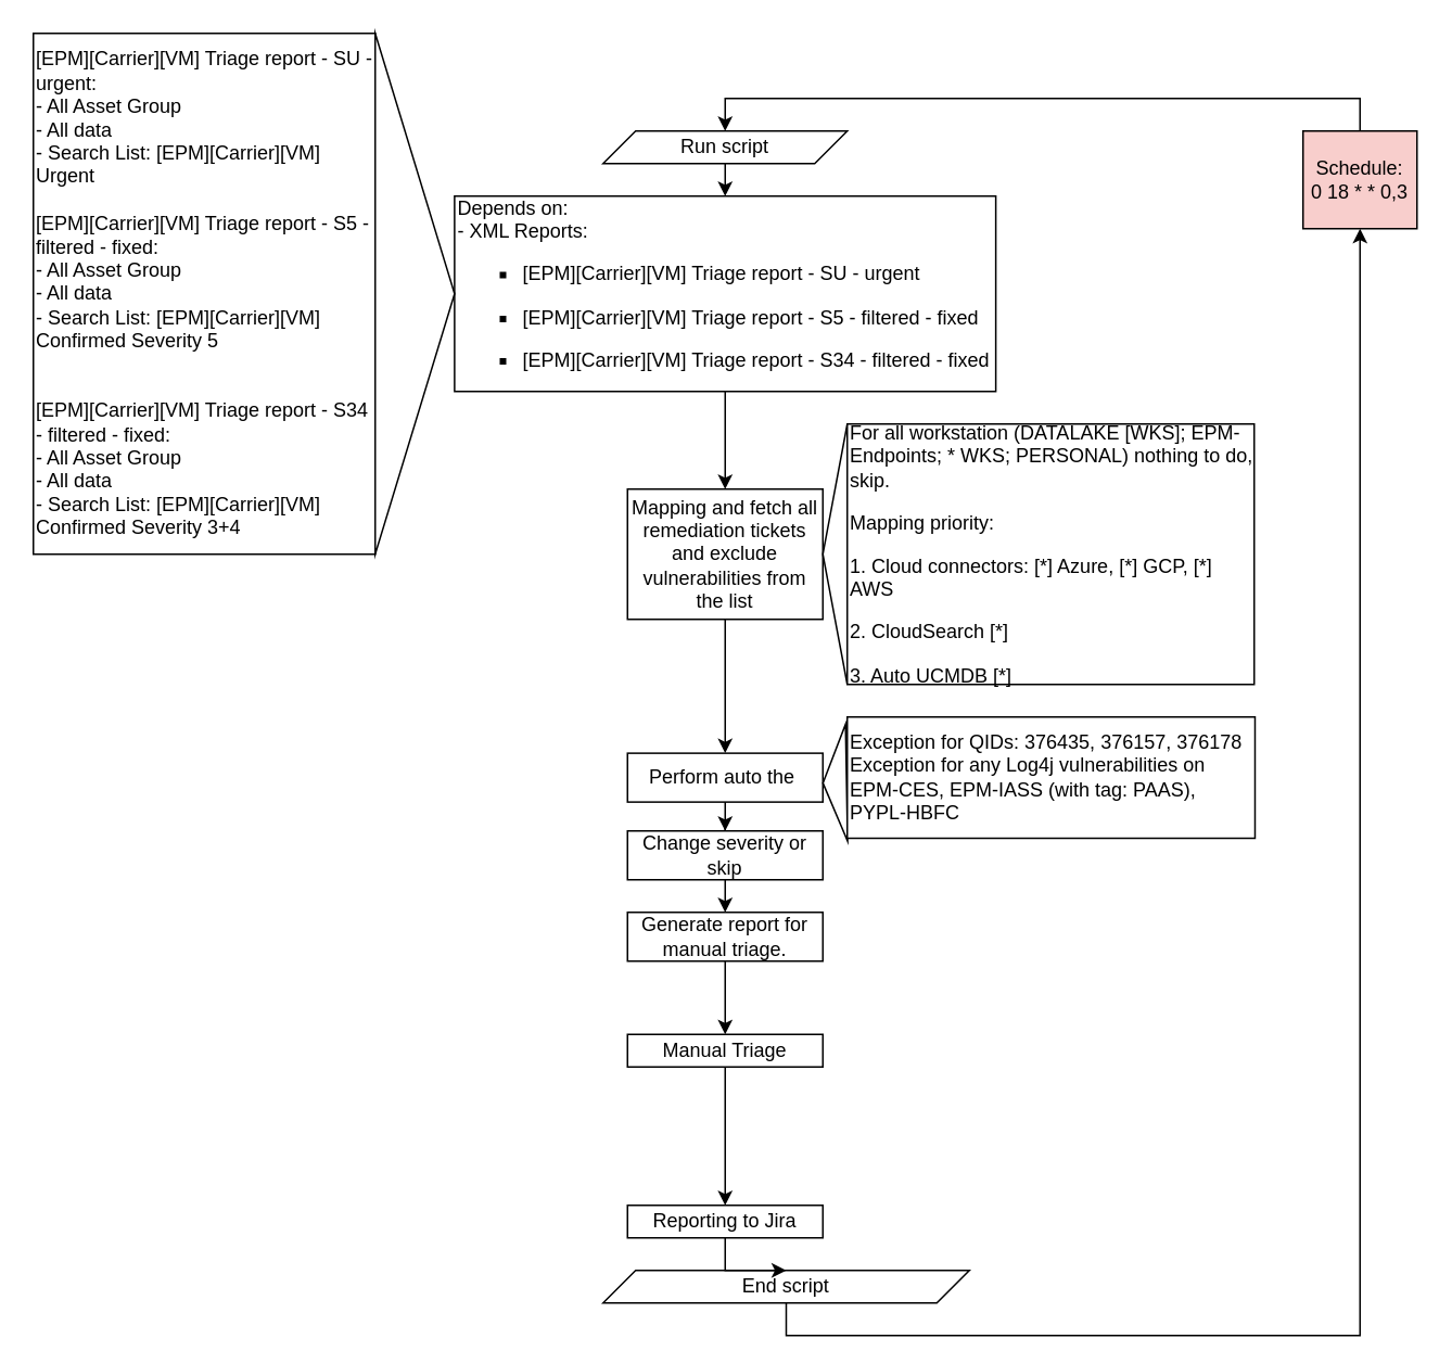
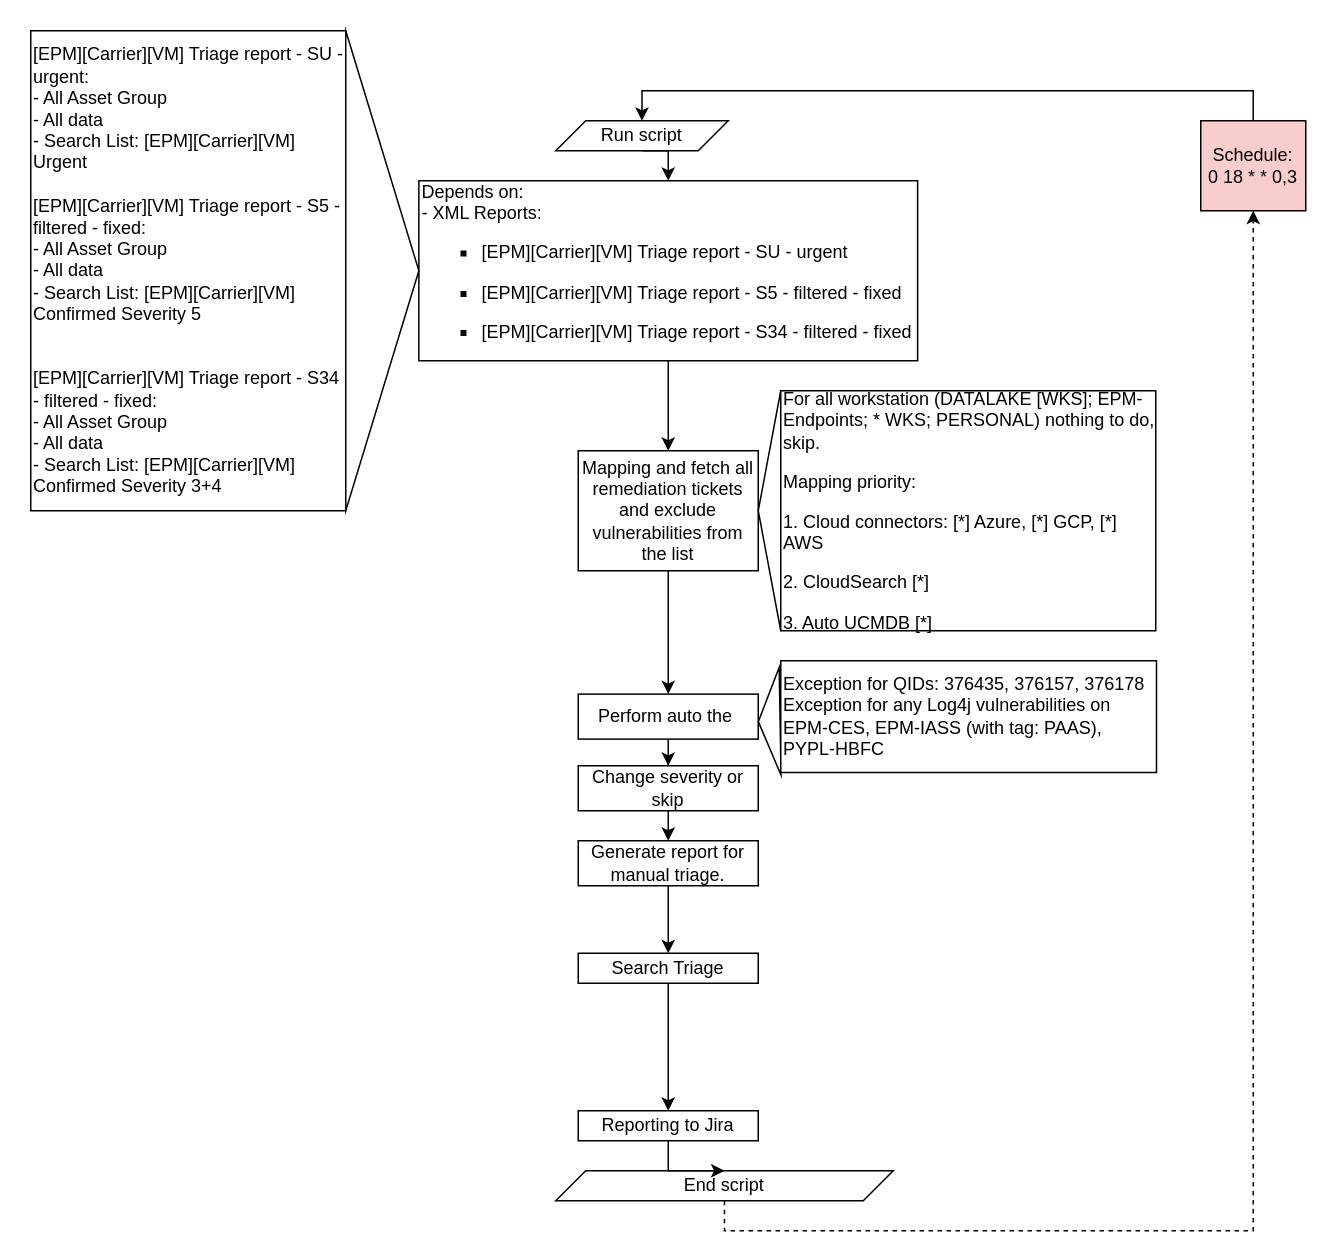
- <mxCell id="3" value="Run script" style="shape=parallelogram;perimeter=parallelogramPerimeter;whiteSpace=wrap;html=1;fixedSize=1;" vertex="1" parent="1"><mxGeometry x="370" y="80" width="150" height="20" as="geometry" /></mxCell>
+ <mxCell id="3" value="Run script" style="shape=parallelogram;perimeter=parallelogramPerimeter;whiteSpace=wrap;html=1;fixedSize=1;" vertex="1" parent="1"><mxGeometry x="370" y="80" width="115" height="20" as="geometry" /></mxCell>
- <mxCell id="15" value="Manual Triage" style="rounded=0;whiteSpace=wrap;html=1;" vertex="1" parent="1"><mxGeometry x="385" y="635" width="120" height="20" as="geometry" /></mxCell>
+ <mxCell id="15" value="Search Triage" style="rounded=0;whiteSpace=wrap;html=1;" vertex="1" parent="1"><mxGeometry x="385" y="635" width="120" height="20" as="geometry" /></mxCell>
- <mxCell id="4" style="edgeStyle=orthogonalEdgeStyle;rounded=0;orthogonalLoop=1;jettySize=auto;html=1;exitX=0.5;exitY=1;exitDx=0;exitDy=0;entryX=0.5;entryY=1;entryDx=0;entryDy=0;" edge="1" parent="1" source="5" target="7"><mxGeometry relative="1" as="geometry"><mxPoint x="810" y="470" as="targetPoint" /></mxGeometry></mxCell>
+ <mxCell id="4" style="edgeStyle=orthogonalEdgeStyle;rounded=0;orthogonalLoop=1;jettySize=auto;html=1;exitX=0.5;exitY=1;exitDx=0;exitDy=0;entryX=0.5;entryY=1;entryDx=0;entryDy=0;dashed=1;" edge="1" parent="1" source="5" target="7"><mxGeometry relative="1" as="geometry"><mxPoint x="810" y="470" as="targetPoint" /></mxGeometry></mxCell>
